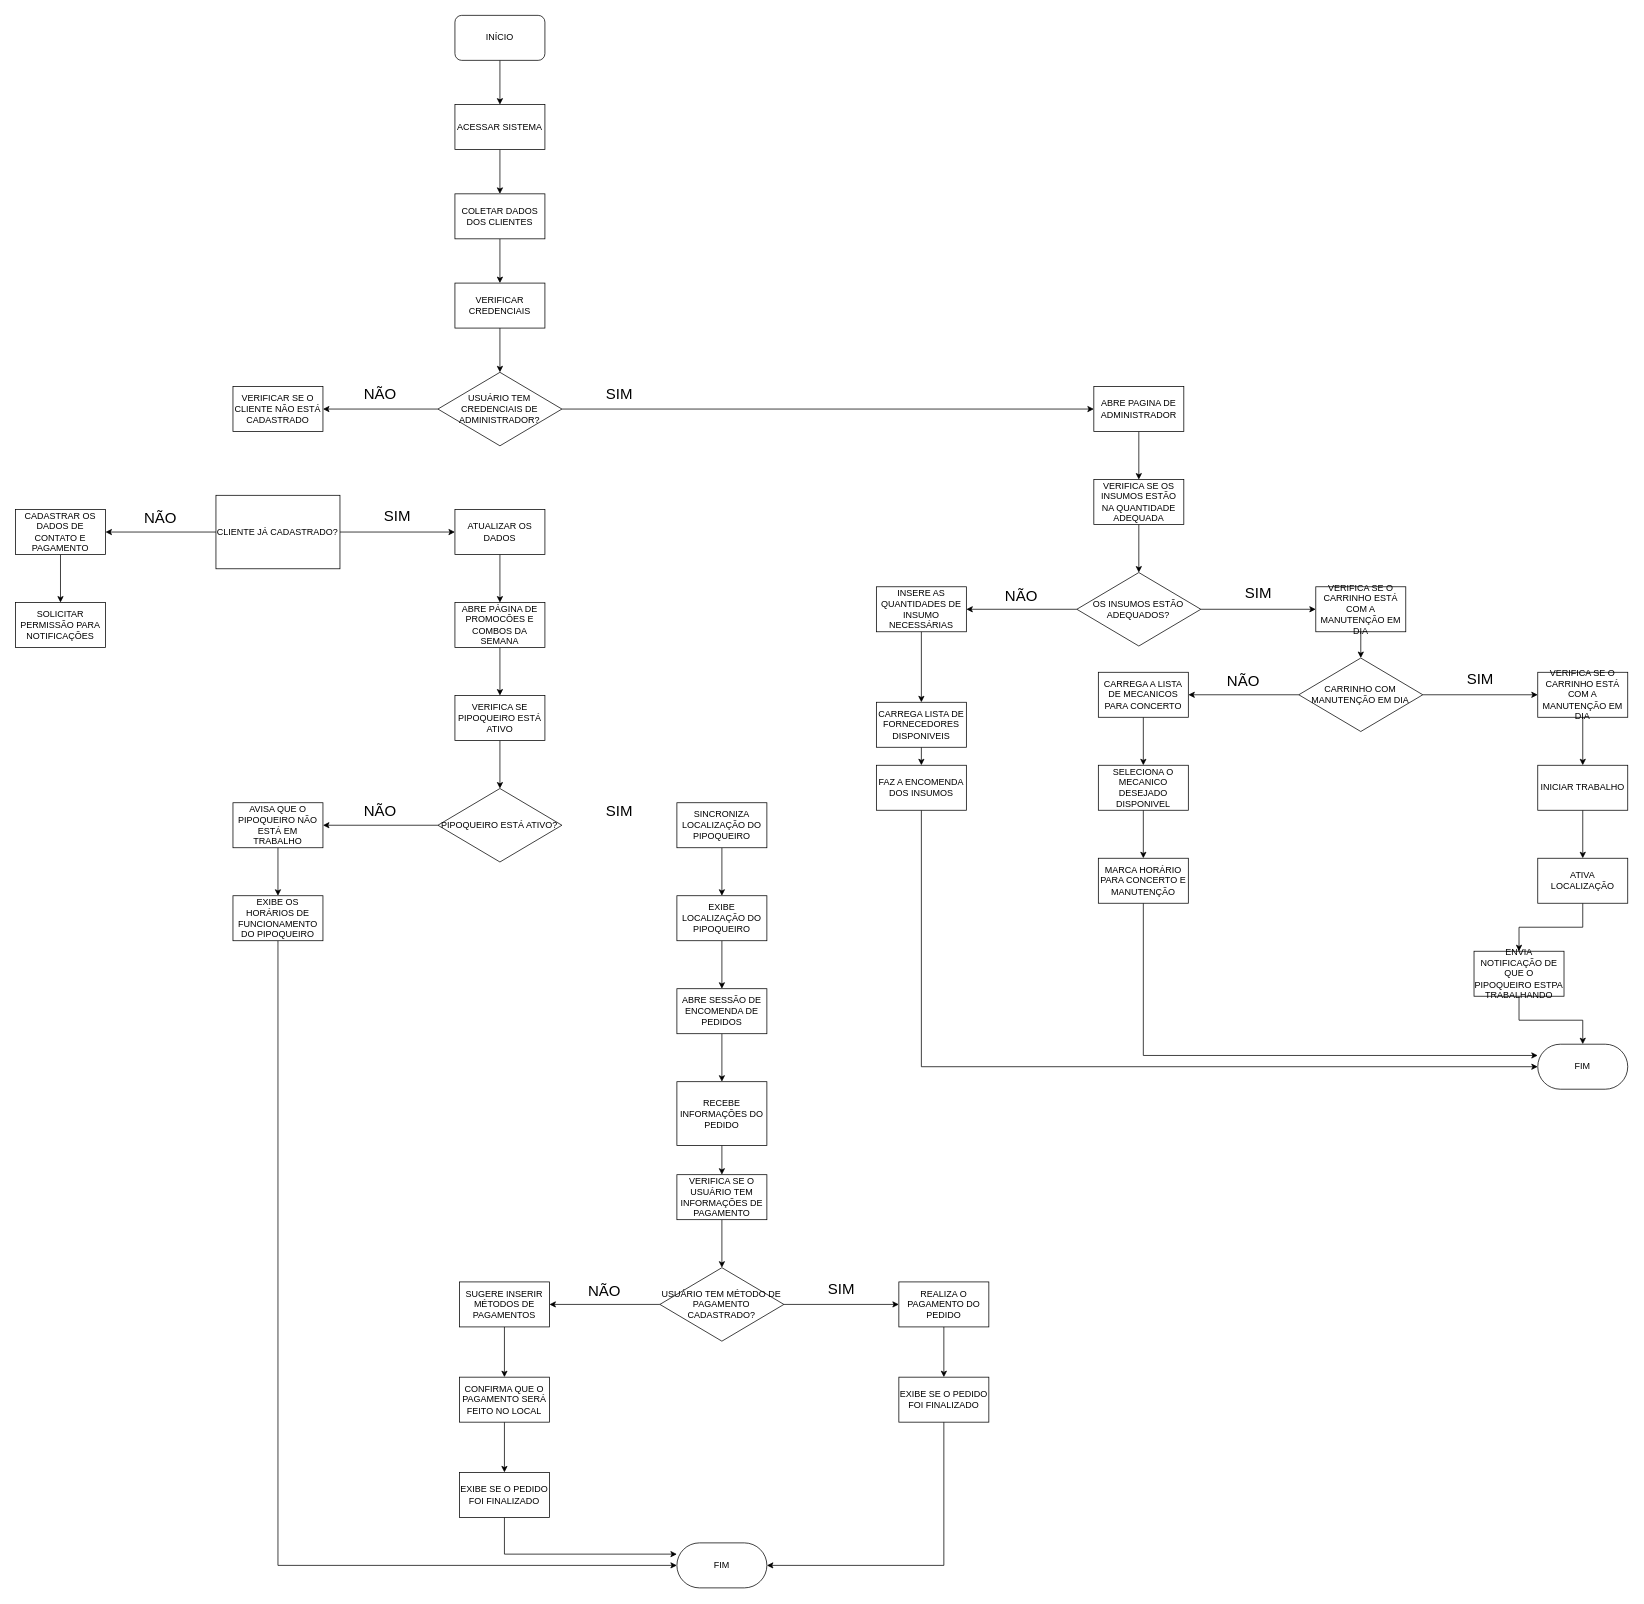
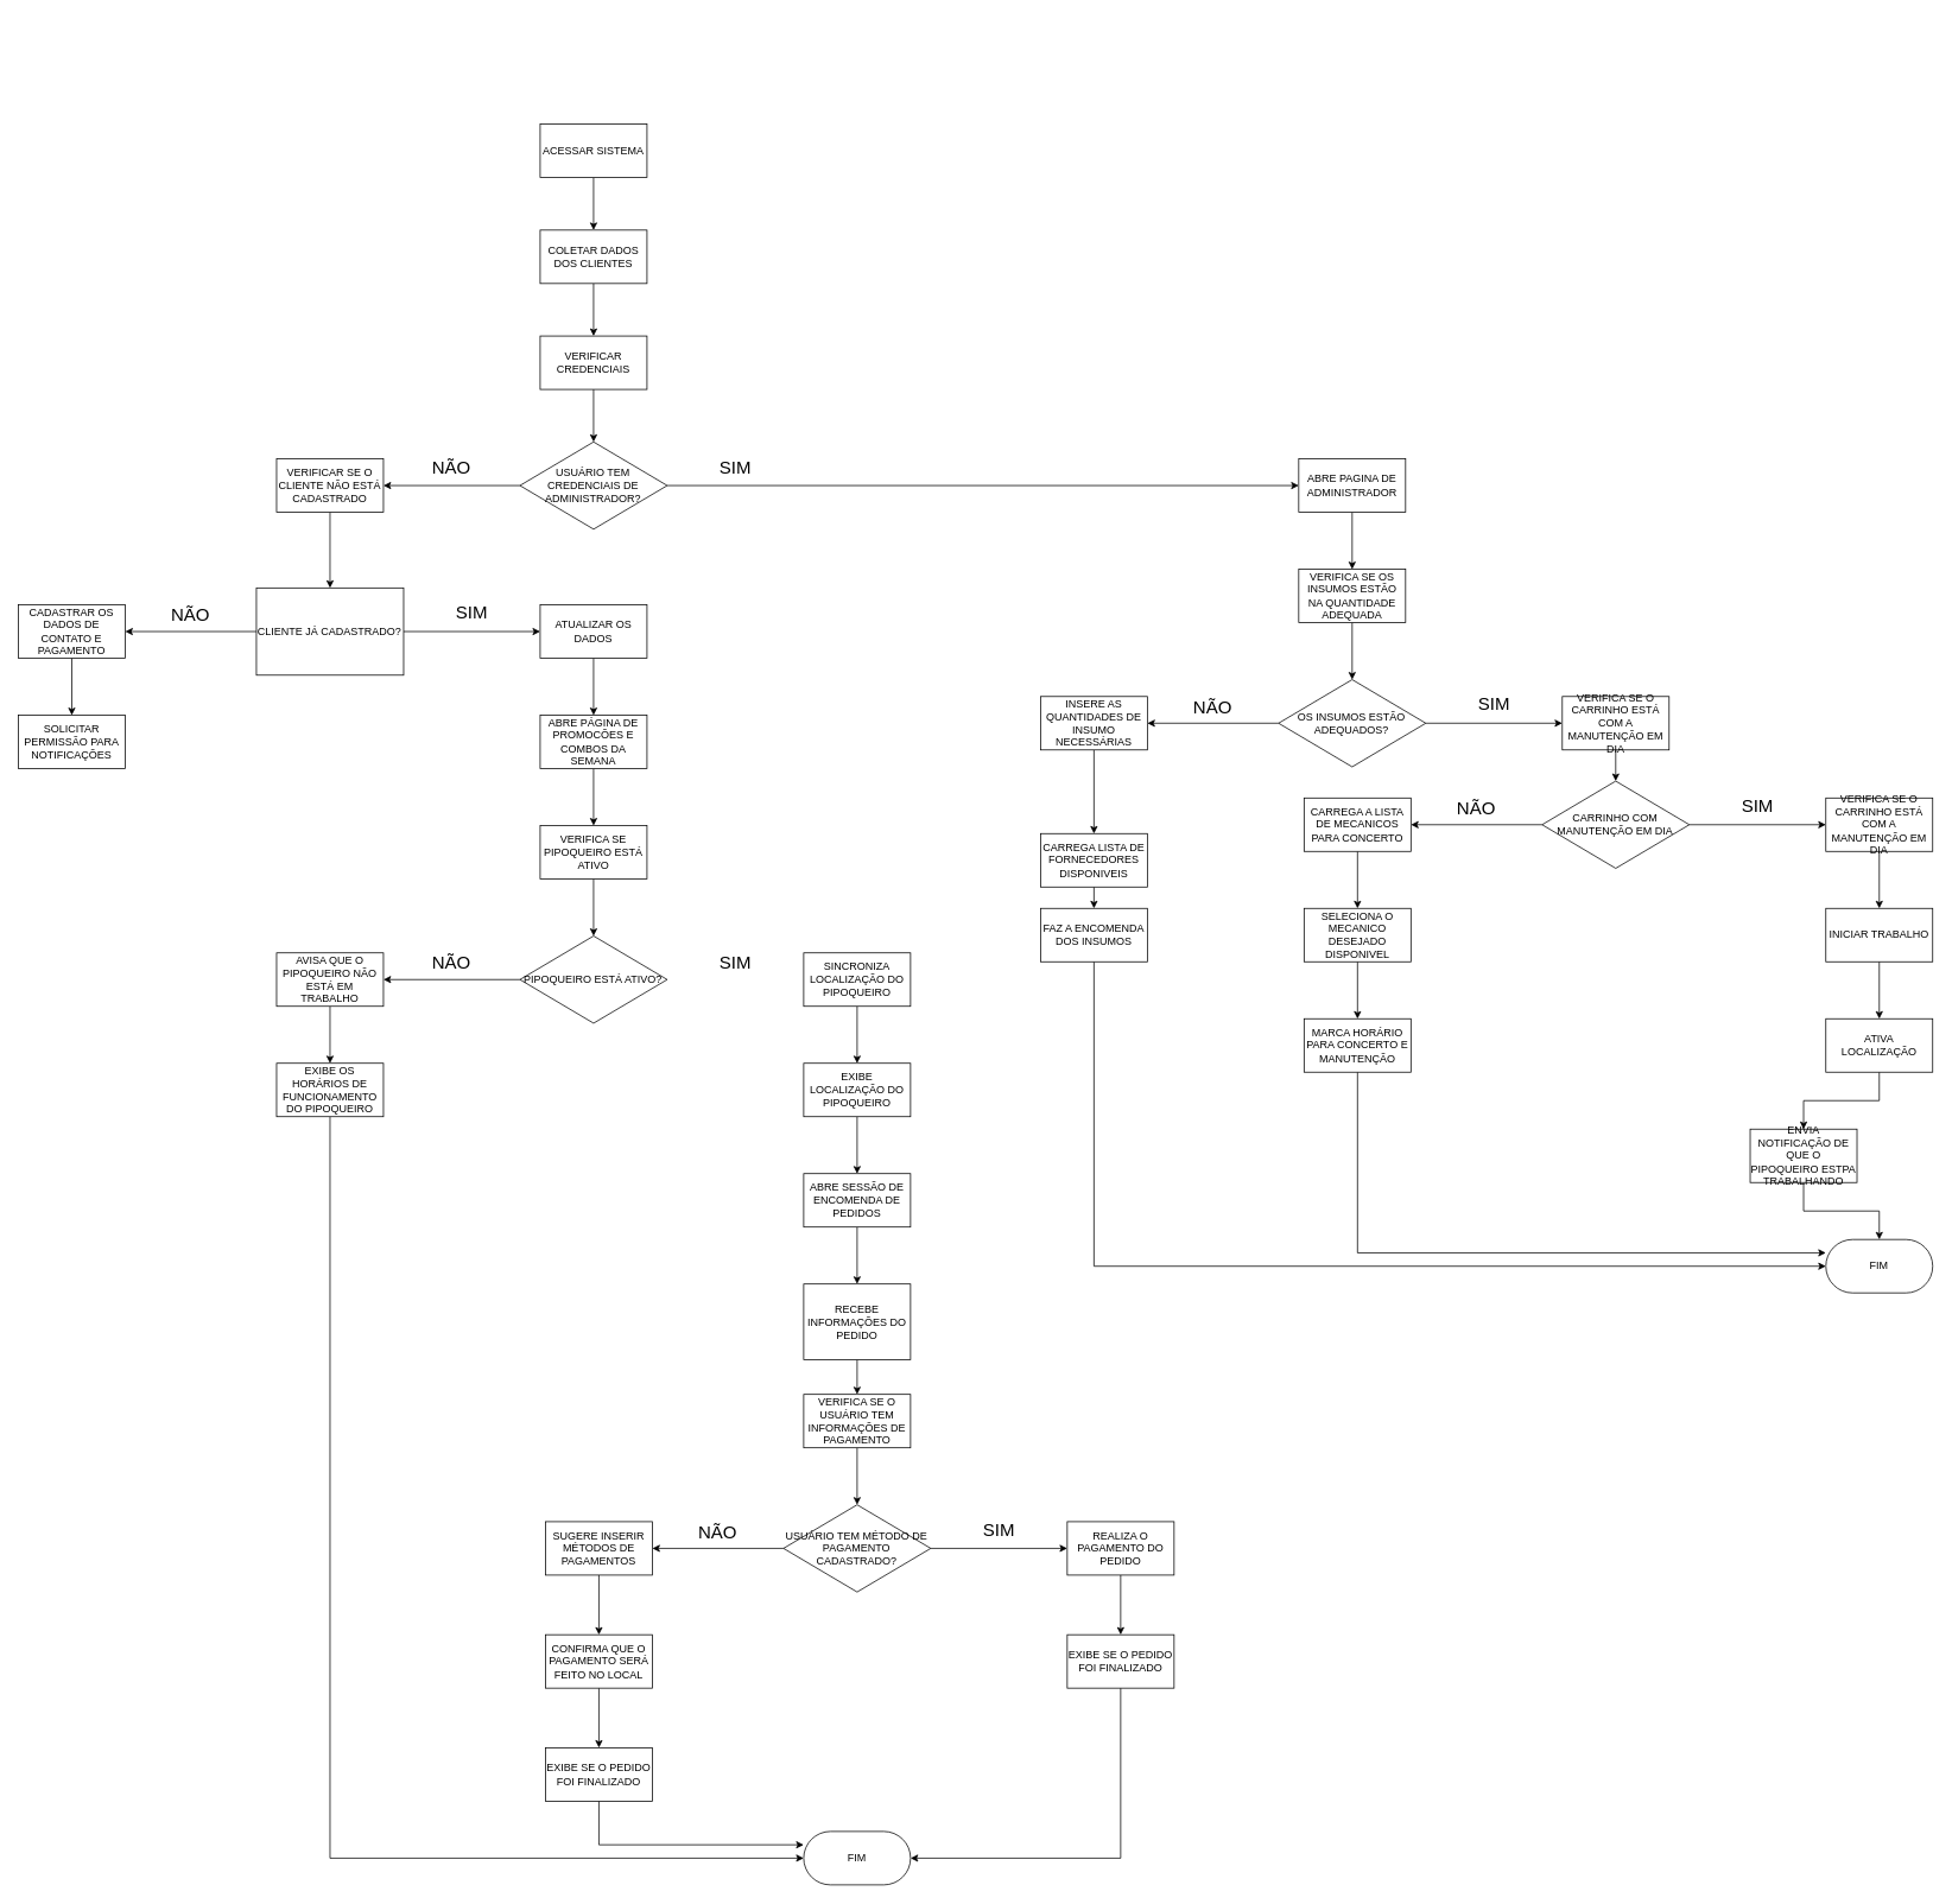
- <mxCell id="3" value="INÍCIO" style="rounded=1;whiteSpace=wrap;html=1;" vertex="1" parent="1"><mxGeometry x="606" y="20" width="120" height="60" as="geometry" /></mxCell>
- <mxCell id="2" style="edgeStyle=orthogonalEdgeStyle;rounded=0;orthogonalLoop=1;jettySize=auto;html=1;exitX=0.5;exitY=1;exitDx=0;exitDy=0;entryX=0.5;entryY=0;entryDx=0;entryDy=0;" edge="1" parent="1" source="3" target="5"><mxGeometry relative="1" as="geometry" /></mxCell>
+ <mxCell id="15" style="edgeStyle=orthogonalEdgeStyle;rounded=0;orthogonalLoop=1;jettySize=auto;html=1;exitX=0.5;exitY=1;exitDx=0;exitDy=0;entryX=0.5;entryY=0;entryDx=0;entryDy=0;" edge="1" parent="1" source="16" target="21"><mxGeometry relative="1" as="geometry" /></mxCell>
